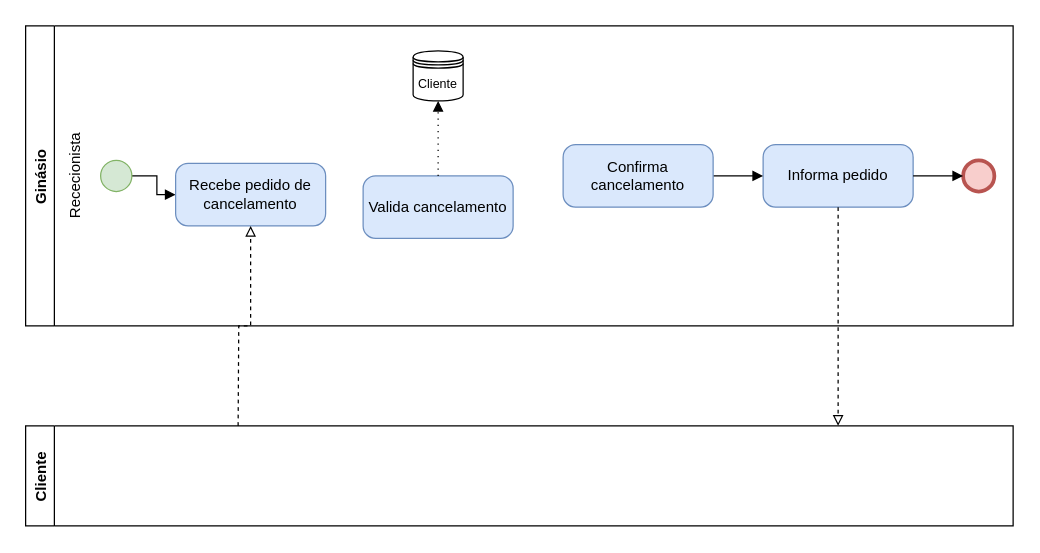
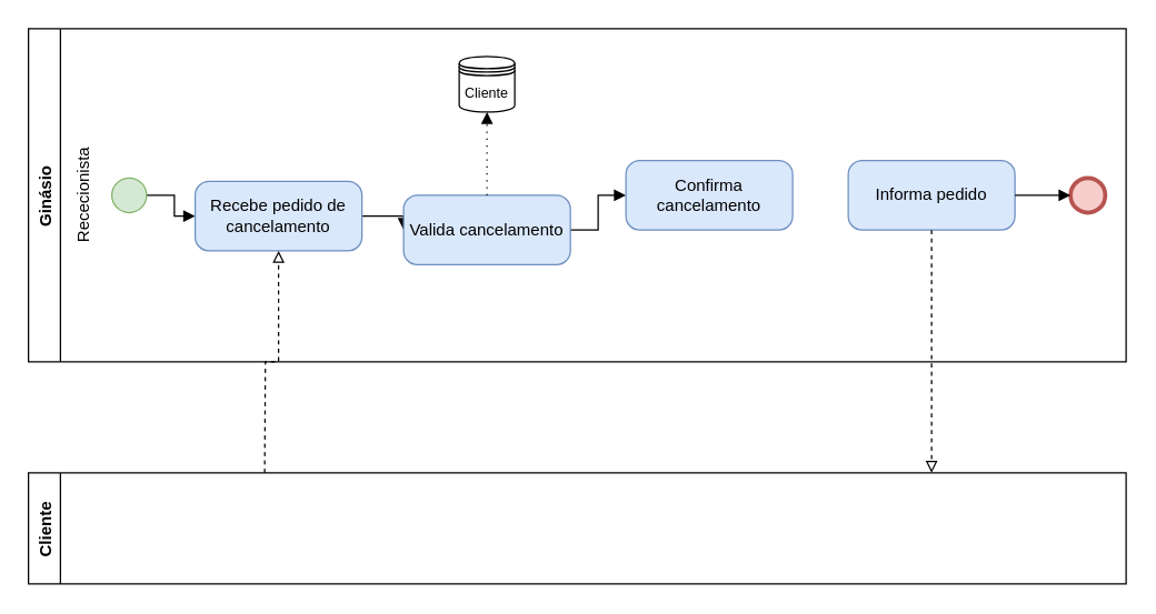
- <mxCell id="18" style="edgeStyle=orthogonalEdgeStyle;rounded=0;orthogonalLoop=1;jettySize=auto;html=1;exitX=1;exitY=0.5;exitDx=0;exitDy=0;exitPerimeter=0;entryX=0;entryY=0.5;entryDx=0;entryDy=0;entryPerimeter=0;endArrow=block;endFill=1;" edge="1" parent="2" source="19" target="10"><mxGeometry relative="1" as="geometry" /></mxCell>
+ <mxCell id="6" style="edgeStyle=orthogonalEdgeStyle;rounded=0;orthogonalLoop=1;jettySize=auto;html=1;exitX=1;exitY=0.5;exitDx=0;exitDy=0;exitPerimeter=0;entryX=0;entryY=0.5;entryDx=0;entryDy=0;entryPerimeter=0;endArrow=block;endFill=1;" parent="2" source="7" target="9" edge="1"><mxGeometry relative="1" as="geometry" /></mxCell>
+ <mxCell id="8" style="edgeStyle=orthogonalEdgeStyle;rounded=0;orthogonalLoop=1;jettySize=auto;html=1;endArrow=block;endFill=1;entryX=0;entryY=0.5;entryDx=0;entryDy=0;entryPerimeter=0;" parent="2" source="9" target="19" edge="1"><mxGeometry relative="1" as="geometry"><mxPoint x="470" y="120" as="targetPoint" /></mxGeometry></mxCell>
